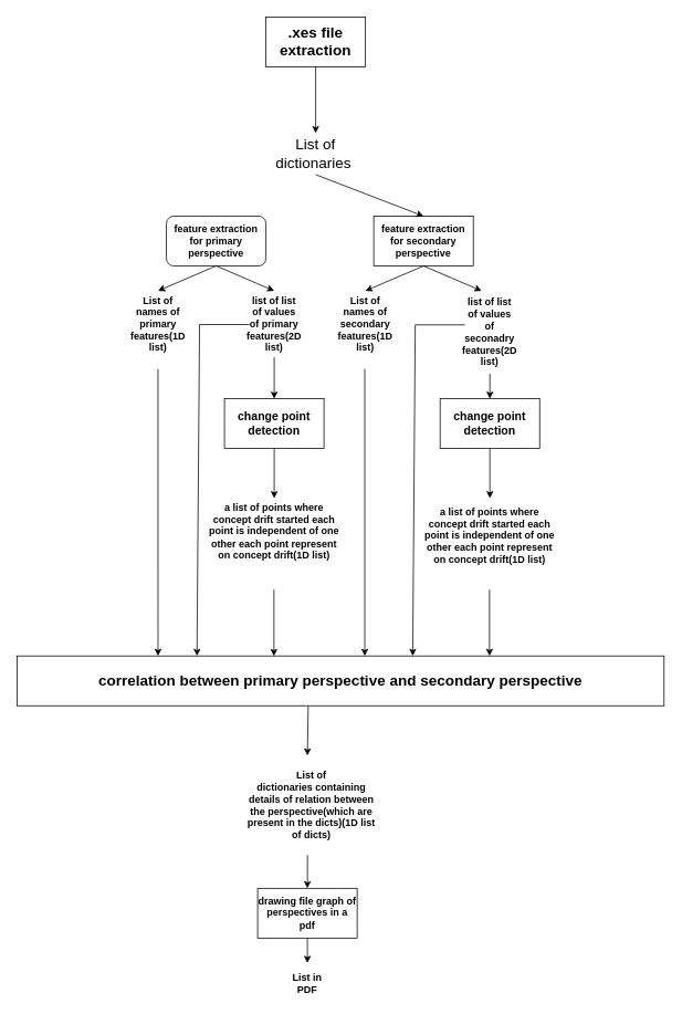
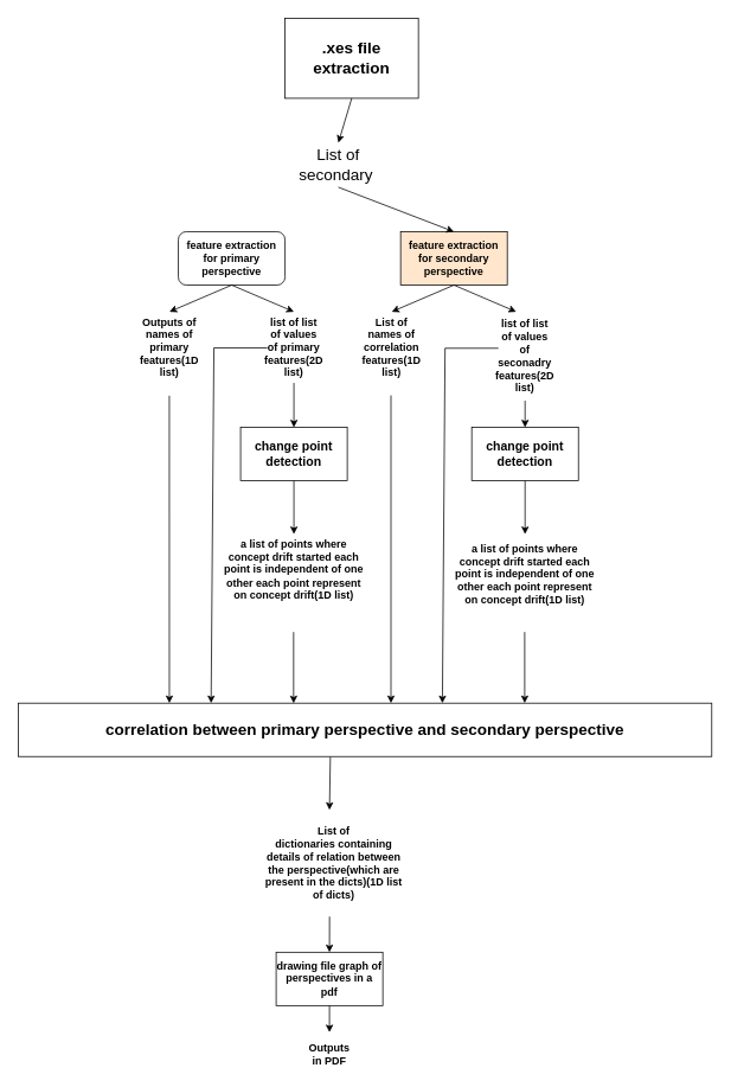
- <mxCell id="2" value="&lt;span style=&quot;font-size: 18px;&quot;&gt;&lt;b&gt;.xes file extraction&lt;/b&gt;&lt;/span&gt;" style="rounded=0;whiteSpace=wrap;html=1;" vertex="1" parent="1"><mxGeometry x="320" y="20" width="120" height="60" as="geometry" /></mxCell>
+ <mxCell id="2" value="&lt;span style=&quot;font-size: 18px;&quot;&gt;&lt;b&gt;.xes file extraction&lt;/b&gt;&lt;/span&gt;" style="rounded=0;whiteSpace=wrap;html=1;" vertex="1" parent="1"><mxGeometry x="320" y="20" width="150" height="90" as="geometry" /></mxCell>
- <mxCell id="4" value="&lt;font style=&quot;font-size: 18px;&quot;&gt;List of dictionaries&amp;nbsp;&lt;/font&gt;" style="text;html=1;align=center;verticalAlign=middle;whiteSpace=wrap;rounded=0;" vertex="1" parent="1"><mxGeometry x="310" y="160" width="140" height="50" as="geometry" /></mxCell>
+ <mxCell id="4" value="&lt;font style=&quot;font-size: 18px;&quot;&gt;List of secondary&amp;nbsp;&lt;/font&gt;" style="text;html=1;align=center;verticalAlign=middle;whiteSpace=wrap;rounded=0;" vertex="1" parent="1"><mxGeometry x="310" y="160" width="140" height="50" as="geometry" /></mxCell>
- <mxCell id="6" value="&lt;b&gt;feature extraction for secondary perspective&lt;/b&gt;" style="rounded=0;whiteSpace=wrap;html=1;" vertex="1" parent="1"><mxGeometry x="450" y="260" width="120" height="60" as="geometry" /></mxCell>
+ <mxCell id="6" value="&lt;b&gt;feature extraction for secondary perspective&lt;/b&gt;" style="rounded=0;whiteSpace=wrap;html=1;fillColor=#ffe6cc;" vertex="1" parent="1"><mxGeometry x="450" y="260" width="120" height="60" as="geometry" /></mxCell>
- <mxCell id="12" value="&lt;b&gt;List of names of primary features(1D list)&lt;/b&gt;" style="text;html=1;align=center;verticalAlign=middle;whiteSpace=wrap;rounded=0;" vertex="1" parent="1"><mxGeometry x="160" y="340" width="60" height="100" as="geometry" /></mxCell>
+ <mxCell id="12" value="&lt;b&gt;Outputs of names of primary features(1D list)&lt;/b&gt;" style="text;html=1;align=center;verticalAlign=middle;whiteSpace=wrap;rounded=0;" vertex="1" parent="1"><mxGeometry x="160" y="340" width="60" height="100" as="geometry" /></mxCell>
- <mxCell id="14" value="&lt;b&gt;List of names of secondary features(1D list)&lt;/b&gt;" style="text;html=1;align=center;verticalAlign=middle;whiteSpace=wrap;rounded=0;" vertex="1" parent="1"><mxGeometry x="410" y="350" width="60" height="80" as="geometry" /></mxCell>
+ <mxCell id="14" value="&lt;b&gt;List of names of correlation features(1D list)&lt;/b&gt;" style="text;html=1;align=center;verticalAlign=middle;whiteSpace=wrap;rounded=0;" vertex="1" parent="1"><mxGeometry x="410" y="350" width="60" height="80" as="geometry" /></mxCell>
- <mxCell id="36" value="&lt;b&gt;List in PDF&lt;/b&gt;" style="text;html=1;align=center;verticalAlign=middle;whiteSpace=wrap;rounded=0;" vertex="1" parent="1"><mxGeometry x="340" y="1170" width="60" height="30" as="geometry" /></mxCell>
+ <mxCell id="36" value="&lt;b&gt;Outputs in PDF&lt;/b&gt;" style="text;html=1;align=center;verticalAlign=middle;whiteSpace=wrap;rounded=0;" vertex="1" parent="1"><mxGeometry x="340" y="1170" width="60" height="30" as="geometry" /></mxCell>
